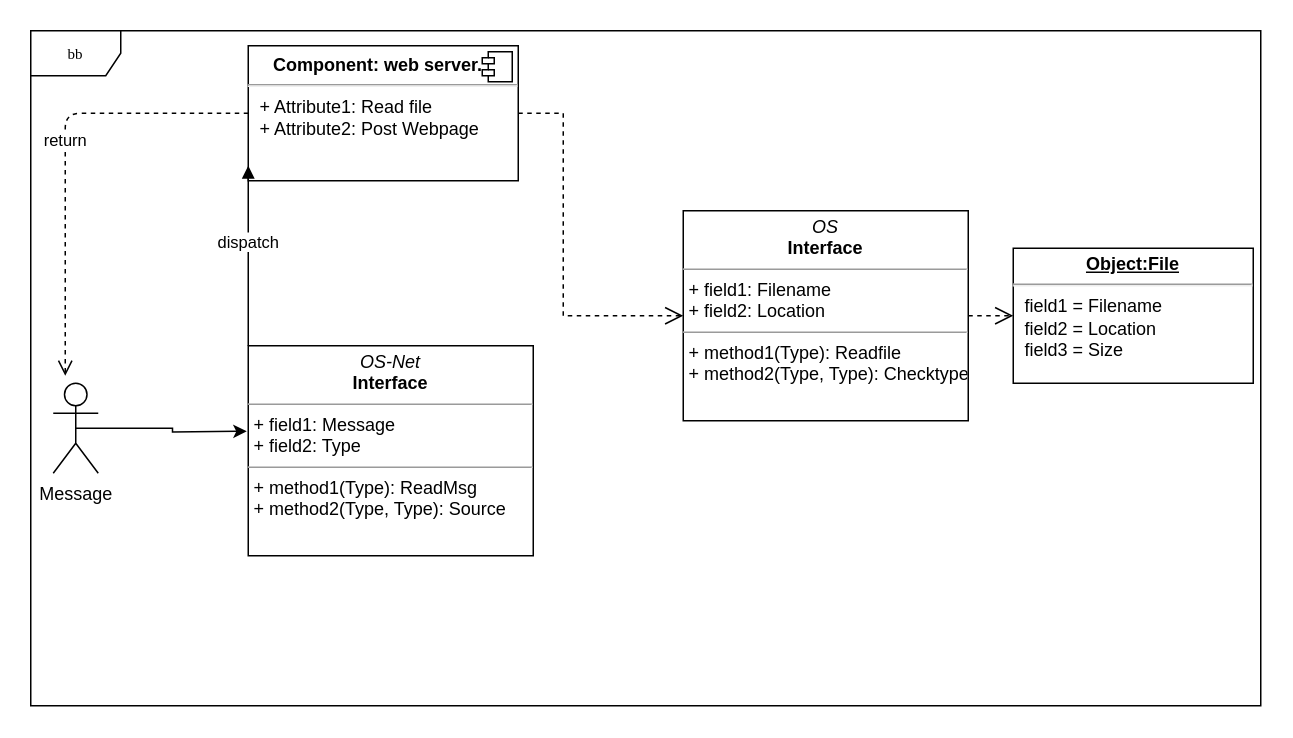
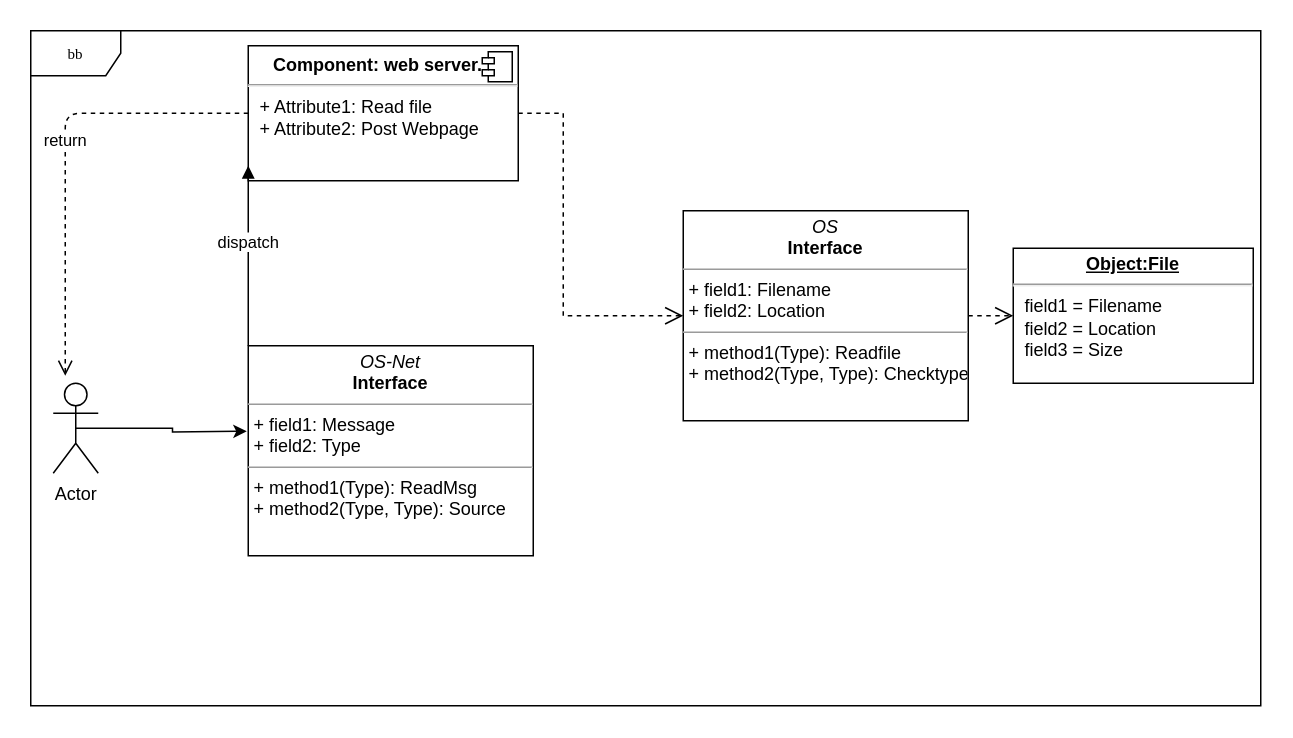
- <mxCell id="12" value="Message" style="shape=umlActor;verticalLabelPosition=bottom;verticalAlign=top;html=1;" vertex="1" parent="1"><mxGeometry x="35" y="255" width="30" height="60" as="geometry" /></mxCell>
+ <mxCell id="12" value="Actor" style="shape=umlActor;verticalLabelPosition=bottom;verticalAlign=top;html=1;" vertex="1" parent="1"><mxGeometry x="35" y="255" width="30" height="60" as="geometry" /></mxCell>
